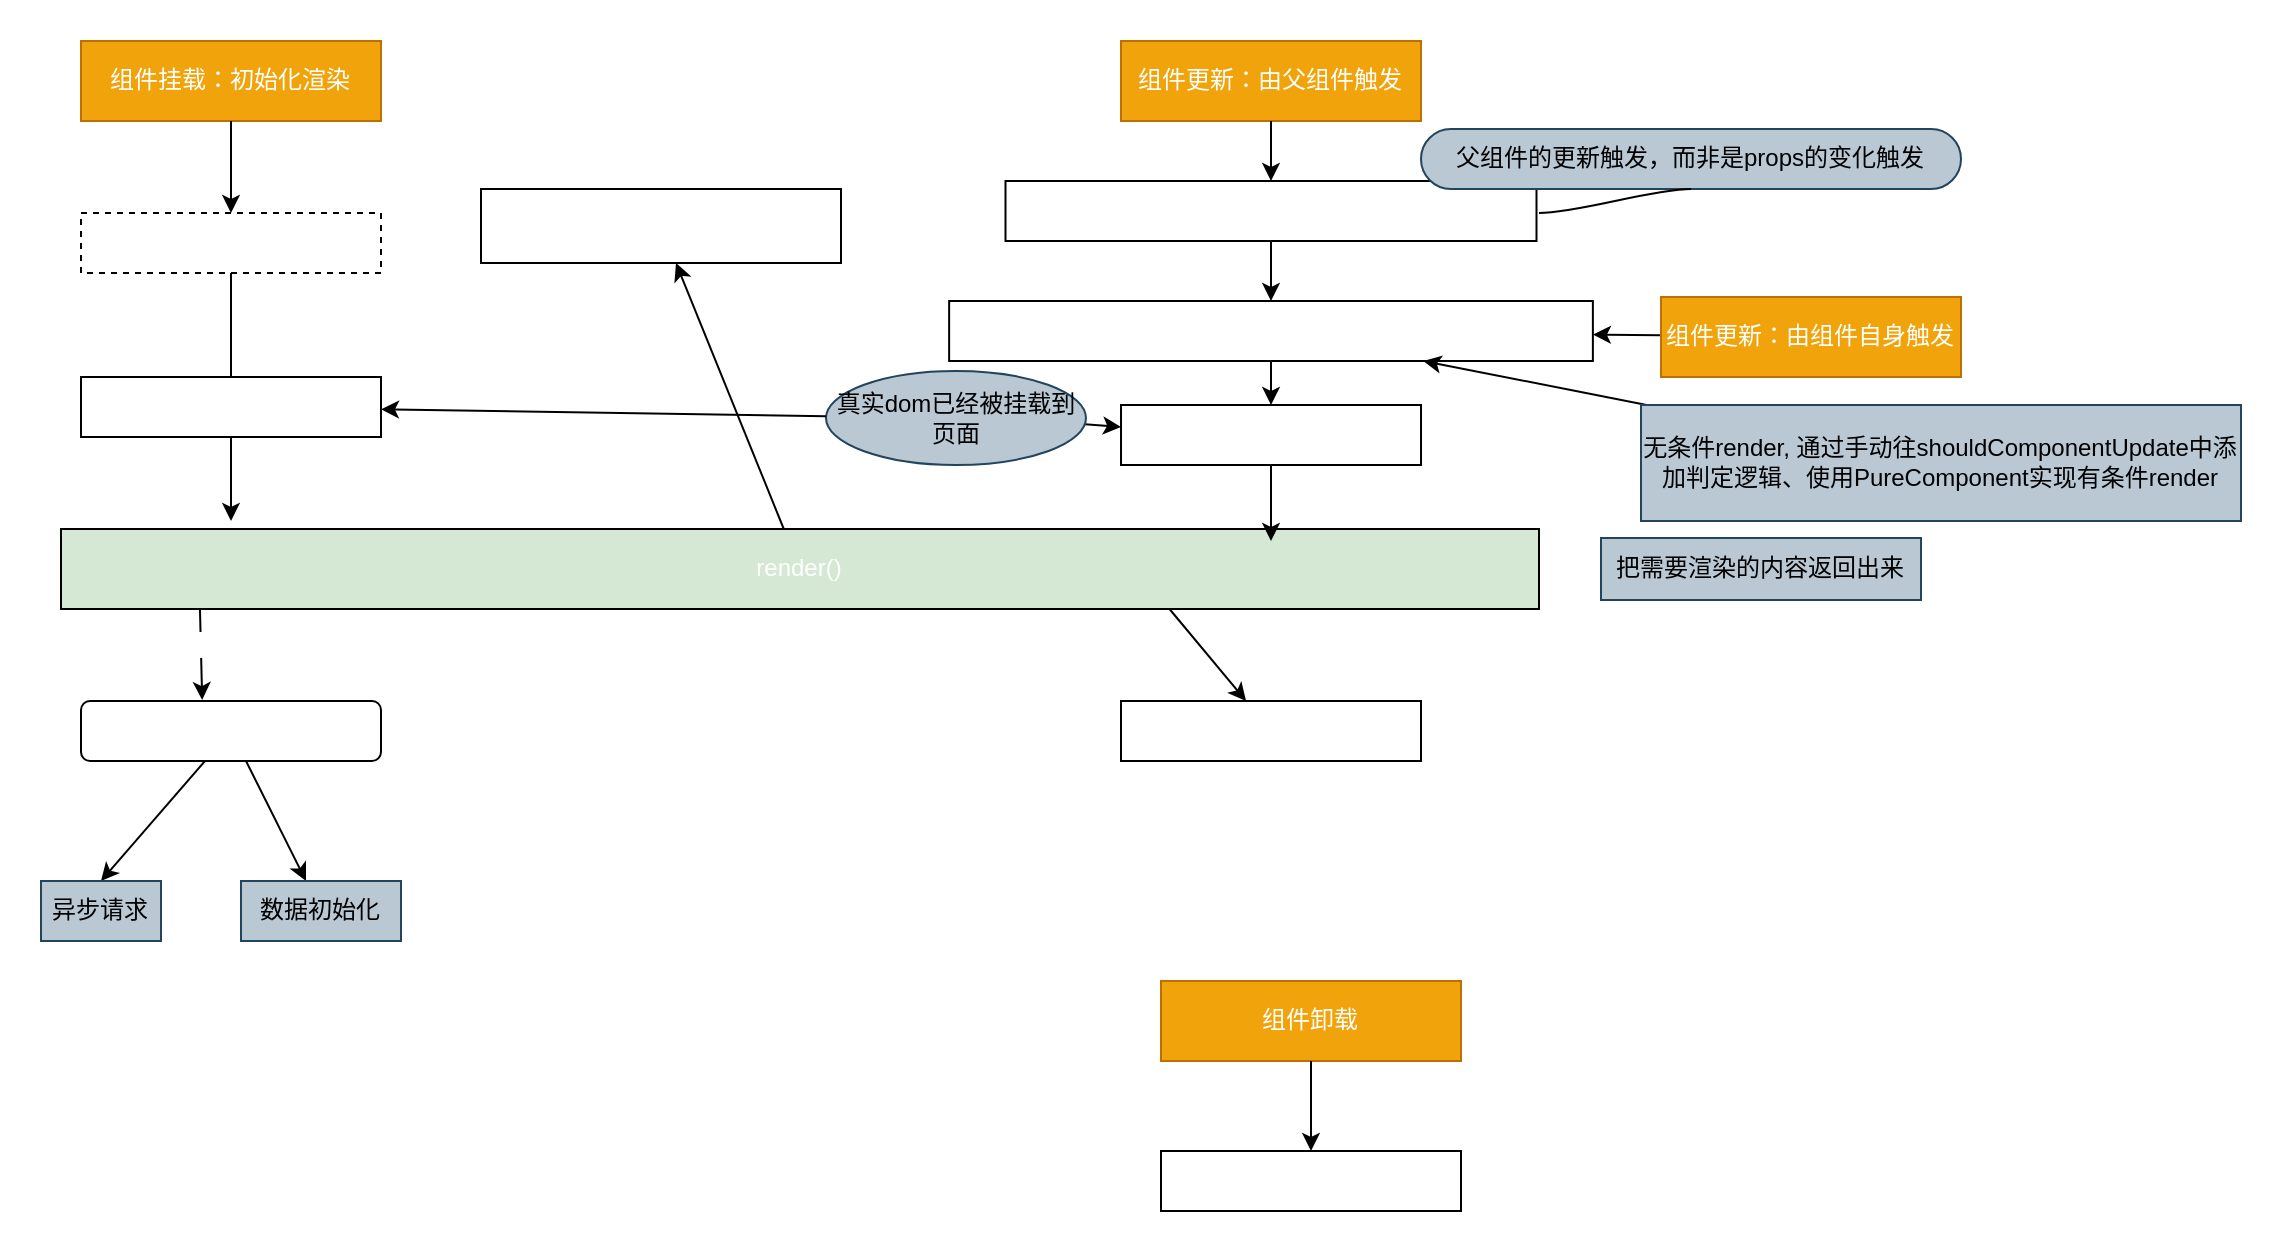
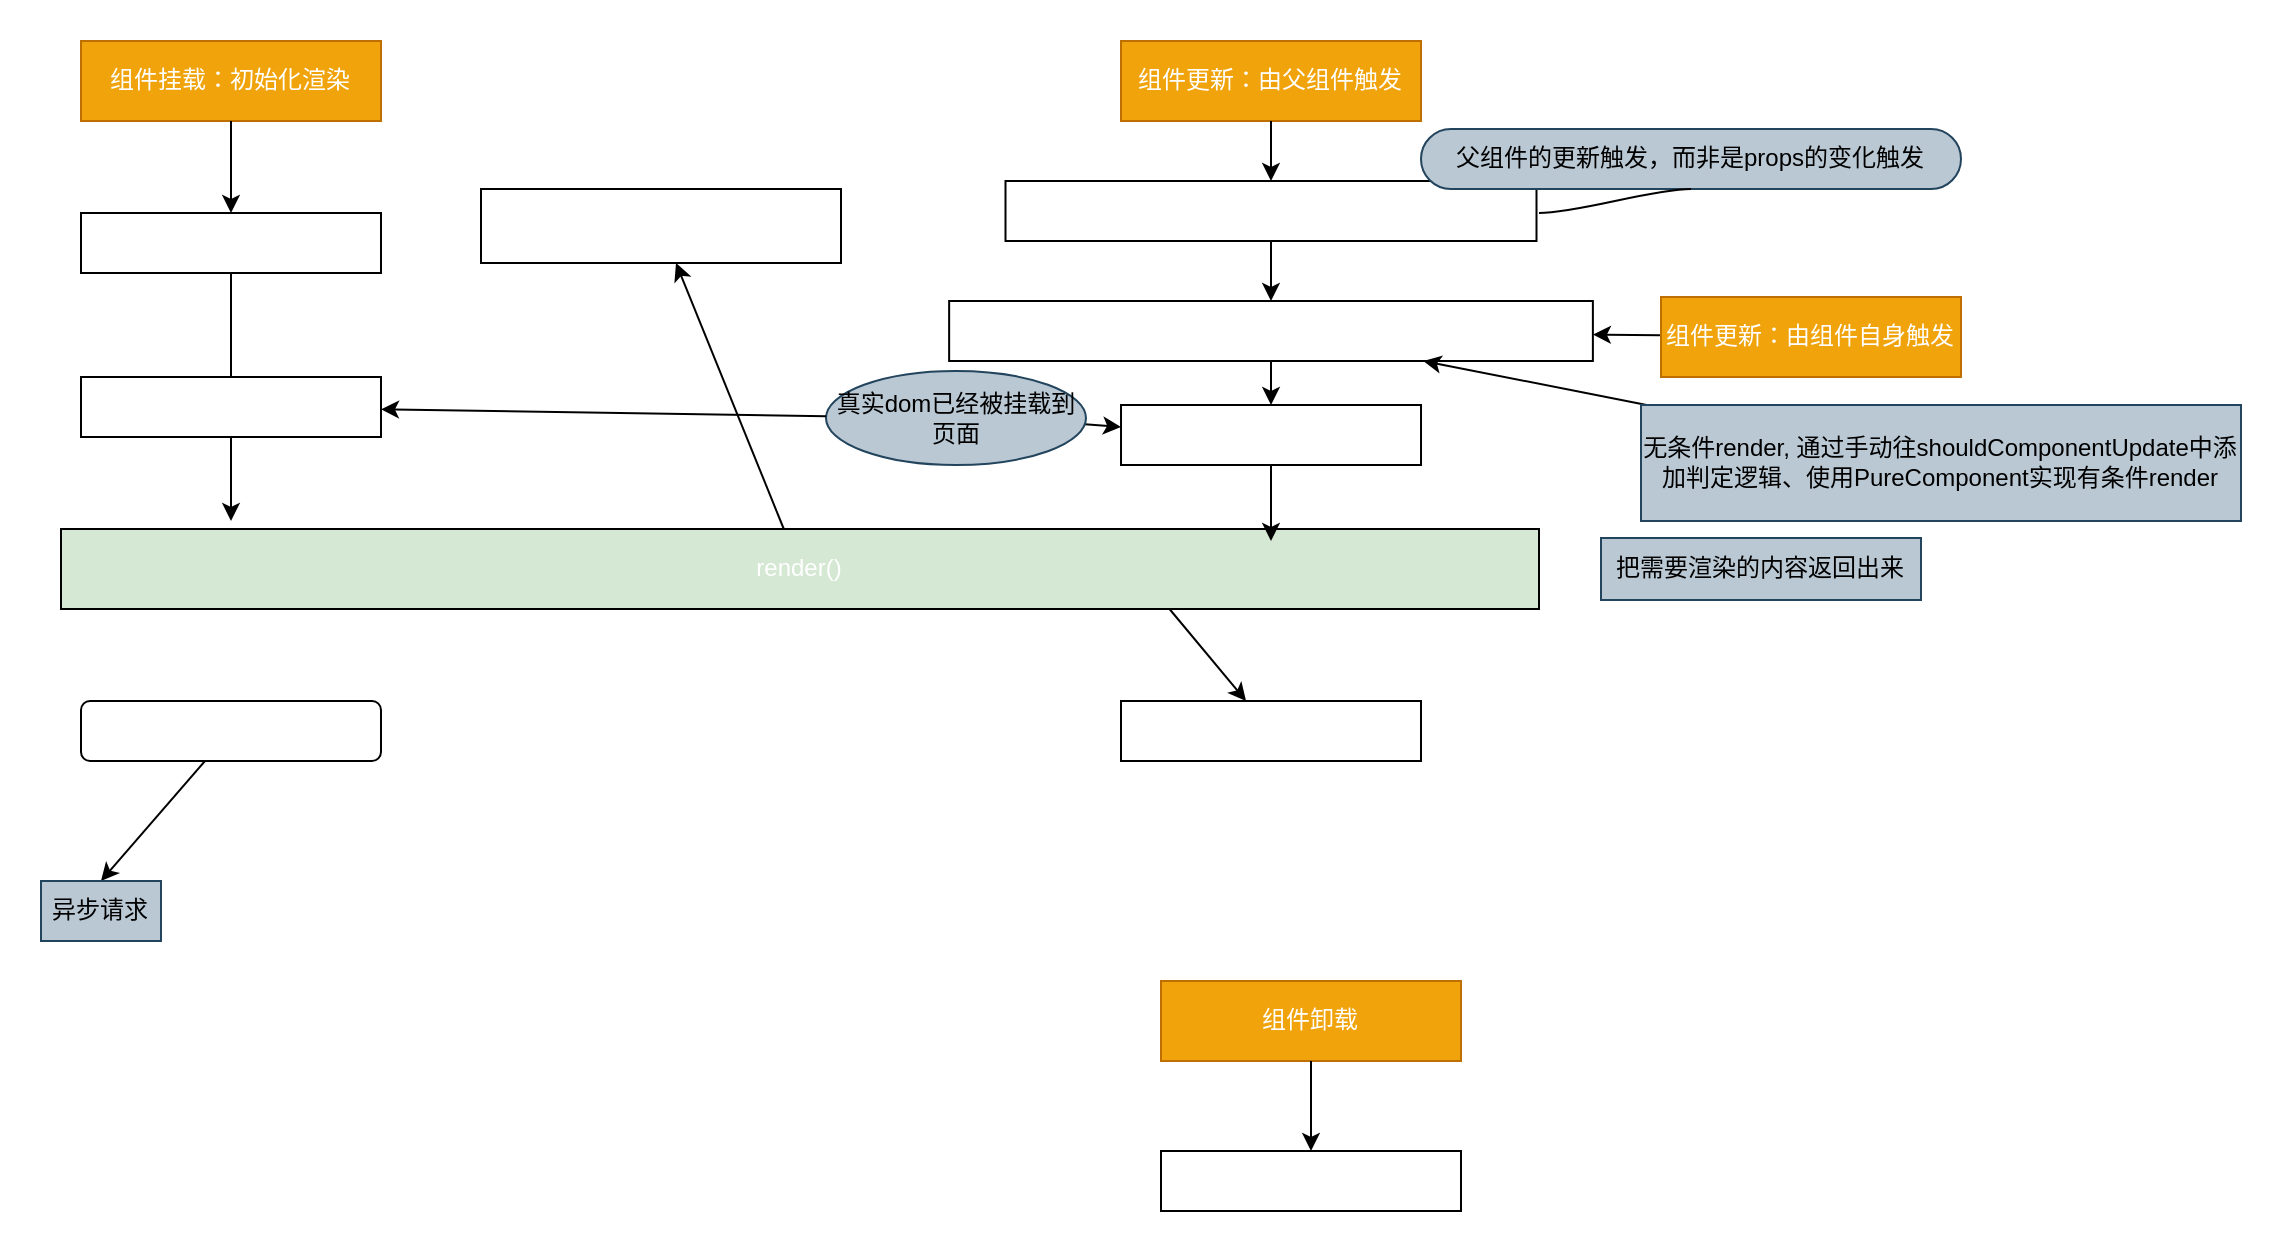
- <mxCell id="32" value="constructor()" style="rounded=0;whiteSpace=wrap;html=1;fontColor=#ffffff;dashed=1;" vertex="1" parent="1"><mxGeometry x="40" y="106" width="150" height="30" as="geometry" /></mxCell>
+ <mxCell id="32" value="constructor()" style="rounded=0;whiteSpace=wrap;html=1;fontColor=#ffffff;" vertex="1" parent="1"><mxGeometry x="40" y="106" width="150" height="30" as="geometry" /></mxCell>
- <mxCell id="40" style="edgeStyle=none;html=1;entryX=0.404;entryY=-0.016;entryDx=0;entryDy=0;fontColor=#ffffff;entryPerimeter=0;exitX=0.094;exitY=0.992;exitDx=0;exitDy=0;exitPerimeter=0;" edge="1" parent="1" source="4" target="34"><mxGeometry relative="1" as="geometry"><mxPoint x="300" y="300" as="sourcePoint" /></mxGeometry></mxCell>
- <mxCell id="41" value="渲染结束，真实dom已经被挂载到页面" style="edgeLabel;html=1;align=center;verticalAlign=middle;resizable=0;points=[];fontColor=#ffffff;" vertex="1" connectable="0" parent="40"><mxGeometry x="0.393" y="-1" relative="1" as="geometry"><mxPoint y="-14" as="offset" /></mxGeometry></mxCell>
- <mxCell id="30" value="" style="edgeStyle=none;html=1;fontColor=#ffffff;" edge="1" parent="1" source="34" target="38"><mxGeometry relative="1" as="geometry" /></mxCell>
- <mxCell id="38" value="数据初始化" style="text;html=1;strokeColor=#23445d;fillColor=#bac8d3;align=center;verticalAlign=middle;whiteSpace=wrap;rounded=0;" vertex="1" parent="1"><mxGeometry x="120" y="440" width="80" height="30" as="geometry" /></mxCell>
